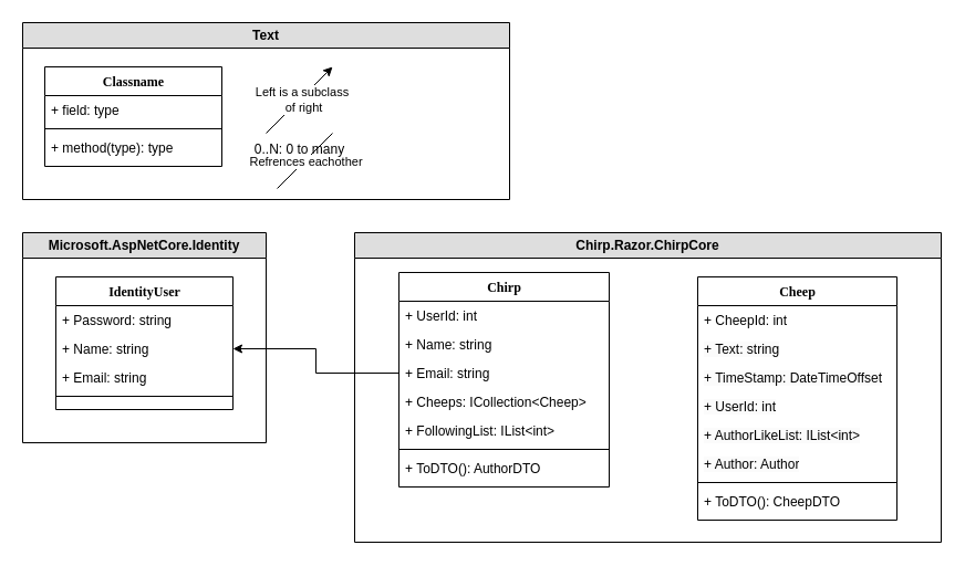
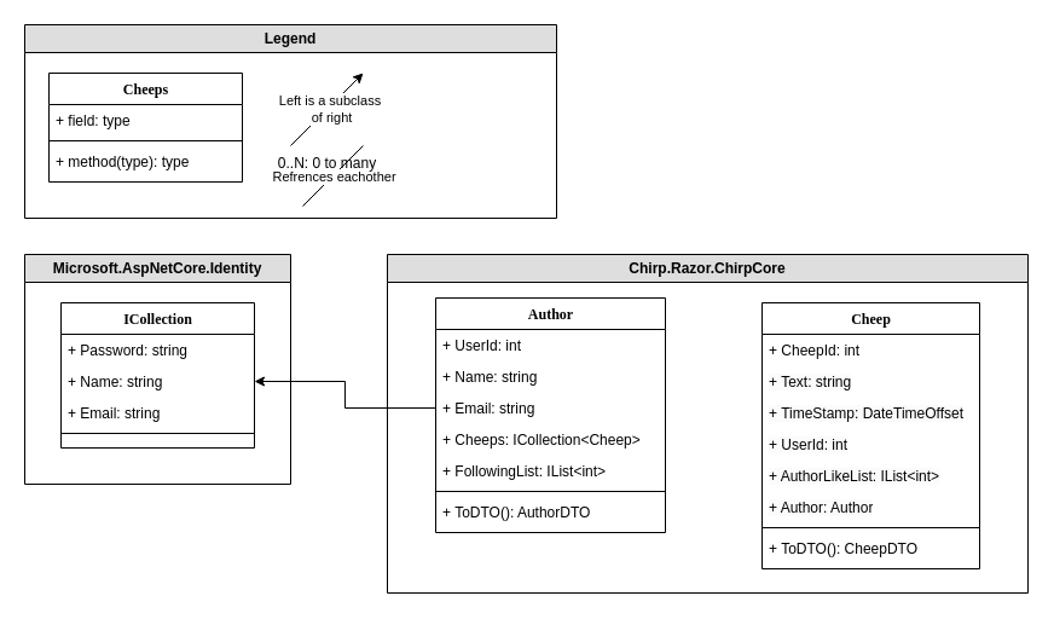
- <mxCell id="11" value="&lt;div&gt;Text&lt;/div&gt;" style="swimlane;whiteSpace=wrap;html=1;fillColor=#DEDEDE;" vertex="1" parent="1"><mxGeometry y="20" width="440" height="160" as="geometry" x="20" /></mxCell>
+ <mxCell id="11" value="&lt;div&gt;Legend&lt;/div&gt;" style="swimlane;whiteSpace=wrap;html=1;fillColor=#DEDEDE;" vertex="1" parent="1"><mxGeometry y="20" width="440" height="160" as="geometry" x="20" /></mxCell>
- <mxCell id="12" value="Classname" style="swimlane;html=1;fontStyle=1;align=center;verticalAlign=top;childLayout=stackLayout;horizontal=1;startSize=26;horizontalStack=0;resizeParent=1;resizeLast=0;collapsible=1;marginBottom=0;swimlaneFillColor=#ffffff;rounded=0;shadow=0;comic=0;labelBackgroundColor=none;strokeWidth=1;fillColor=none;fontFamily=Verdana;fontSize=12" vertex="1" parent="11"><mxGeometry x="20" y="40" width="160" height="90" as="geometry" /></mxCell>
+ <mxCell id="12" value="Cheeps" style="swimlane;html=1;fontStyle=1;align=center;verticalAlign=top;childLayout=stackLayout;horizontal=1;startSize=26;horizontalStack=0;resizeParent=1;resizeLast=0;collapsible=1;marginBottom=0;swimlaneFillColor=#ffffff;rounded=0;shadow=0;comic=0;labelBackgroundColor=none;strokeWidth=1;fillColor=none;fontFamily=Verdana;fontSize=12" vertex="1" parent="11"><mxGeometry x="20" y="40" width="160" height="90" as="geometry" /></mxCell>
- <mxCell id="27" value="Chirp" style="swimlane;html=1;fontStyle=1;align=center;verticalAlign=top;childLayout=stackLayout;horizontal=1;startSize=26;horizontalStack=0;resizeParent=1;resizeLast=0;collapsible=1;marginBottom=0;swimlaneFillColor=#ffffff;rounded=0;shadow=0;comic=0;labelBackgroundColor=none;strokeWidth=1;fillColor=none;fontFamily=Verdana;fontSize=12" vertex="1" parent="26"><mxGeometry x="40" y="36" width="190" height="194" as="geometry" /></mxCell>
+ <mxCell id="27" value="Author" style="swimlane;html=1;fontStyle=1;align=center;verticalAlign=top;childLayout=stackLayout;horizontal=1;startSize=26;horizontalStack=0;resizeParent=1;resizeLast=0;collapsible=1;marginBottom=0;swimlaneFillColor=#ffffff;rounded=0;shadow=0;comic=0;labelBackgroundColor=none;strokeWidth=1;fillColor=none;fontFamily=Verdana;fontSize=12" vertex="1" parent="26"><mxGeometry x="40" y="36" width="190" height="194" as="geometry" /></mxCell>
- <mxCell id="21" value="IdentityUser" style="swimlane;html=1;fontStyle=1;align=center;verticalAlign=top;childLayout=stackLayout;horizontal=1;startSize=26;horizontalStack=0;resizeParent=1;resizeLast=0;collapsible=1;marginBottom=0;swimlaneFillColor=#ffffff;rounded=0;shadow=0;comic=0;labelBackgroundColor=none;strokeWidth=1;fillColor=none;fontFamily=Verdana;fontSize=12" vertex="1" parent="1"><mxGeometry x="50" y="250" width="160" height="120" as="geometry" /></mxCell>
+ <mxCell id="21" value="ICollection" style="swimlane;html=1;fontStyle=1;align=center;verticalAlign=top;childLayout=stackLayout;horizontal=1;startSize=26;horizontalStack=0;resizeParent=1;resizeLast=0;collapsible=1;marginBottom=0;swimlaneFillColor=#ffffff;rounded=0;shadow=0;comic=0;labelBackgroundColor=none;strokeWidth=1;fillColor=none;fontFamily=Verdana;fontSize=12" vertex="1" parent="1"><mxGeometry x="50" y="250" width="160" height="120" as="geometry" /></mxCell>
